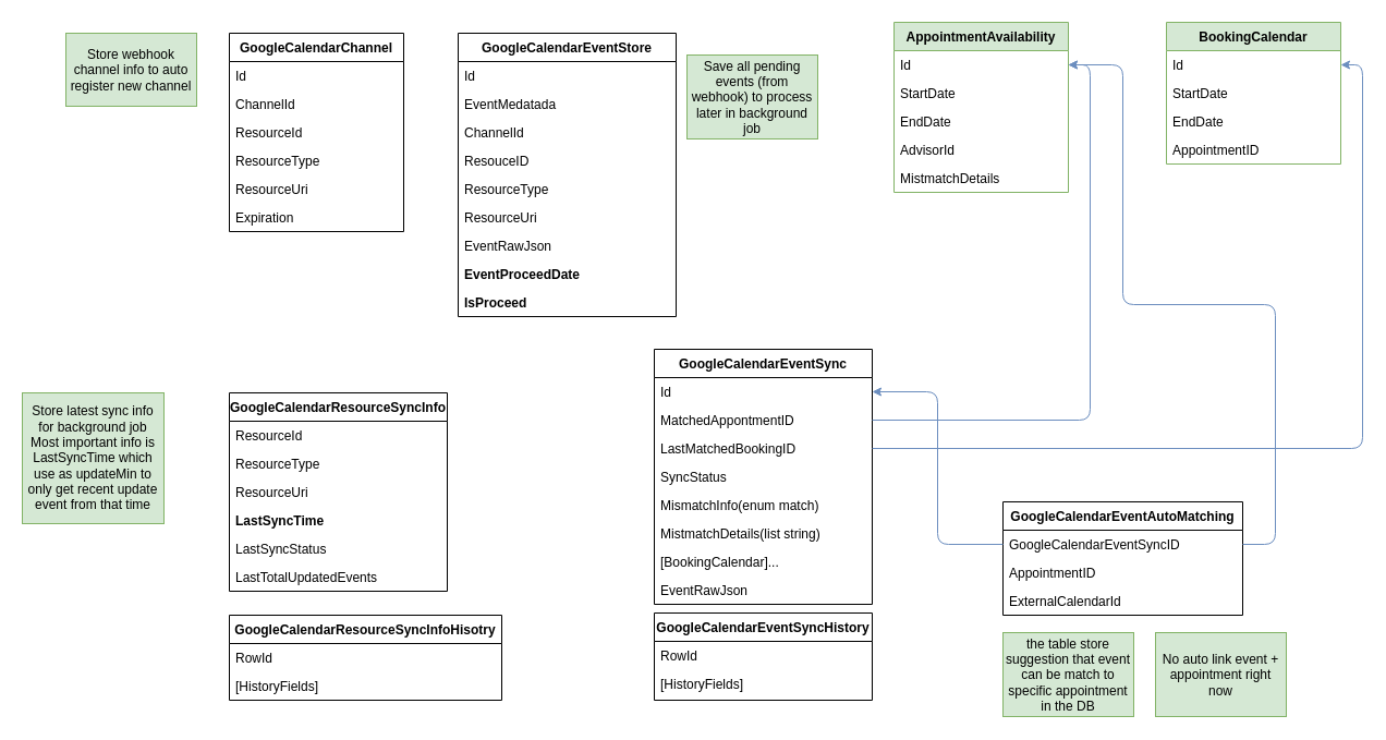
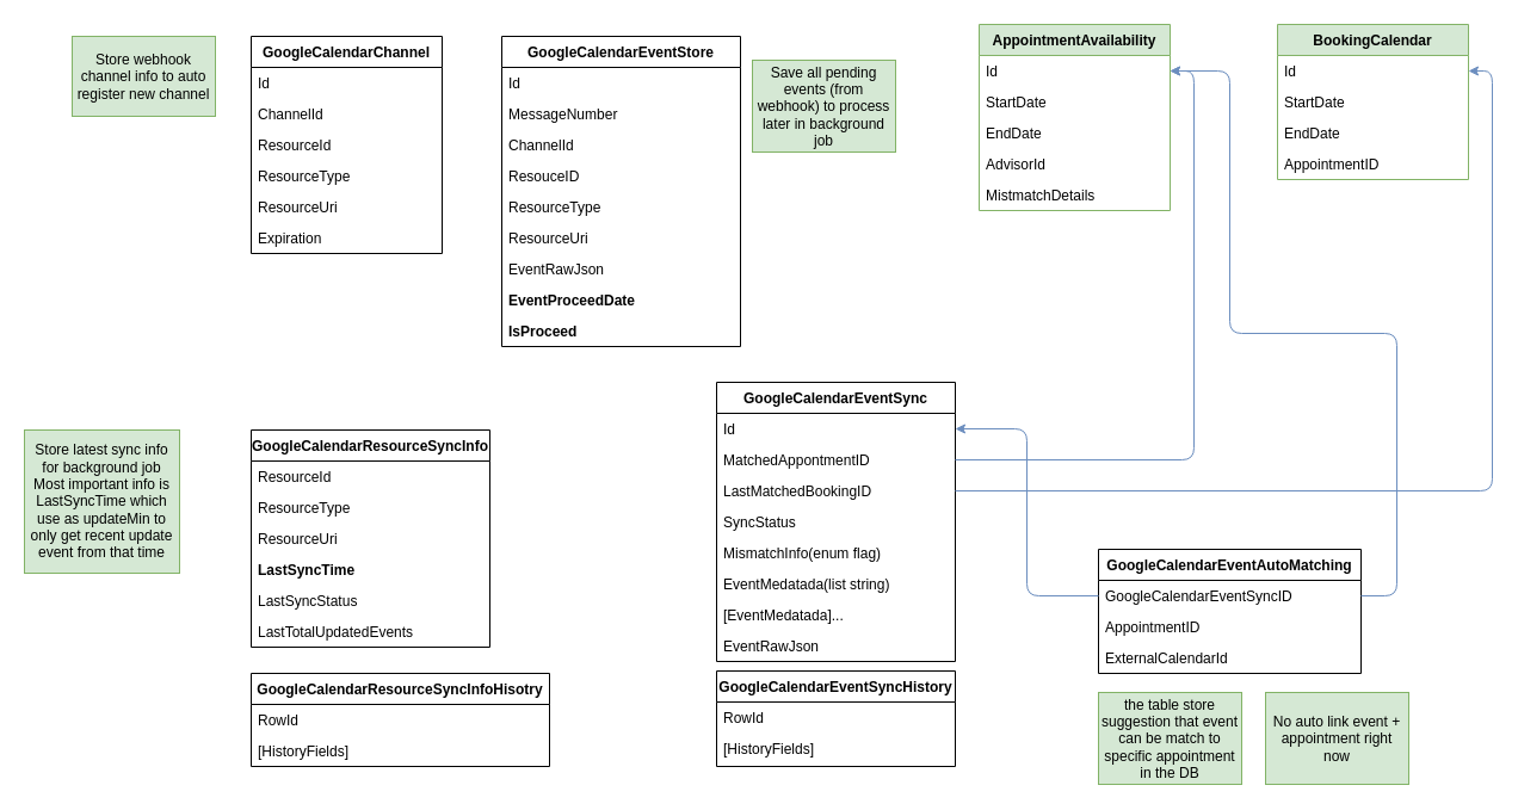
- <mxCell id="21" value="EventMedatada" style="text;align=left;verticalAlign=top;spacingLeft=4;spacingRight=4;overflow=hidden;rotatable=0;points=[[0,0.5],[1,0.5]];portConstraint=eastwest;shadow=0;html=0;" vertex="1" parent="19"><mxGeometry y="52" width="200" height="26" as="geometry" /></mxCell>
+ <mxCell id="21" value="MessageNumber" style="text;align=left;verticalAlign=top;spacingLeft=4;spacingRight=4;overflow=hidden;rotatable=0;points=[[0,0.5],[1,0.5]];portConstraint=eastwest;shadow=0;html=0;" vertex="1" parent="19"><mxGeometry y="52" width="200" height="26" as="geometry" /></mxCell>
- <mxCell id="34" value="MismatchInfo(enum match)" style="text;align=left;verticalAlign=top;spacingLeft=4;spacingRight=4;overflow=hidden;rotatable=0;points=[[0,0.5],[1,0.5]];portConstraint=eastwest;shadow=0;html=0;" vertex="1" parent="29"><mxGeometry y="130" width="200" height="26" as="geometry" /></mxCell>
+ <mxCell id="34" value="MismatchInfo(enum flag)" style="text;align=left;verticalAlign=top;spacingLeft=4;spacingRight=4;overflow=hidden;rotatable=0;points=[[0,0.5],[1,0.5]];portConstraint=eastwest;shadow=0;html=0;" vertex="1" parent="29"><mxGeometry y="130" width="200" height="26" as="geometry" /></mxCell>
- <mxCell id="35" value="MistmatchDetails(list string)" style="text;align=left;verticalAlign=top;spacingLeft=4;spacingRight=4;overflow=hidden;rotatable=0;points=[[0,0.5],[1,0.5]];portConstraint=eastwest;shadow=0;html=0;" vertex="1" parent="29"><mxGeometry y="156" width="200" height="26" as="geometry" /></mxCell>
+ <mxCell id="35" value="EventMedatada(list string)" style="text;align=left;verticalAlign=top;spacingLeft=4;spacingRight=4;overflow=hidden;rotatable=0;points=[[0,0.5],[1,0.5]];portConstraint=eastwest;shadow=0;html=0;" vertex="1" parent="29"><mxGeometry y="156" width="200" height="26" as="geometry" /></mxCell>
- <mxCell id="36" value="[BookingCalendar]..." style="text;align=left;verticalAlign=top;spacingLeft=4;spacingRight=4;overflow=hidden;rotatable=0;points=[[0,0.5],[1,0.5]];portConstraint=eastwest;shadow=0;html=0;" vertex="1" parent="29"><mxGeometry y="182" width="200" height="26" as="geometry" /></mxCell>
+ <mxCell id="36" value="[EventMedatada]..." style="text;align=left;verticalAlign=top;spacingLeft=4;spacingRight=4;overflow=hidden;rotatable=0;points=[[0,0.5],[1,0.5]];portConstraint=eastwest;shadow=0;html=0;" vertex="1" parent="29"><mxGeometry y="182" width="200" height="26" as="geometry" /></mxCell>
